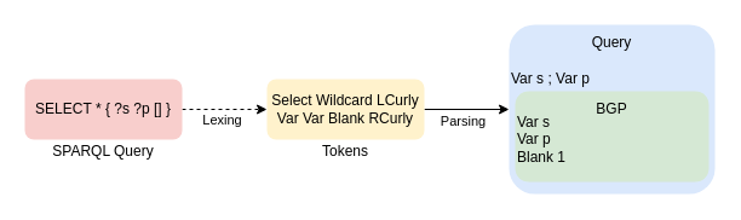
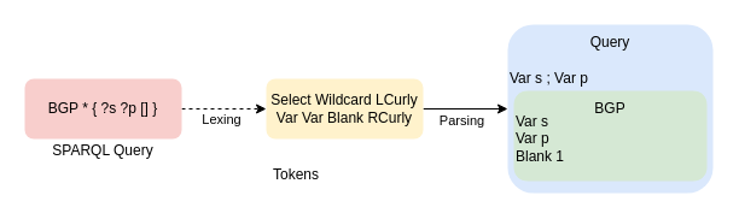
- <mxCell id="4" value="SELECT * { ?s ?p [] }" style="rounded=1;whiteSpace=wrap;html=1;strokeColor=none;fillColor=#f8cecc;" vertex="1" parent="1"><mxGeometry x="20" y="65" width="130" height="50" as="geometry" /></mxCell>
+ <mxCell id="4" value="BGP * { ?s ?p [] }" style="rounded=1;whiteSpace=wrap;html=1;strokeColor=none;fillColor=#f8cecc;" vertex="1" parent="1"><mxGeometry x="20" y="65" width="130" height="50" as="geometry" /></mxCell>
- <mxCell id="9" value="Tokens" style="text;html=1;align=center;verticalAlign=middle;whiteSpace=wrap;rounded=0;" vertex="1" parent="1"><mxGeometry x="220" y="115" width="130" height="20" as="geometry" /></mxCell>
+ <mxCell id="9" value="Tokens" style="text;html=1;align=center;verticalAlign=middle;whiteSpace=wrap;rounded=0;" vertex="1" parent="1"><mxGeometry x="180" y="135" width="130" height="20" as="geometry" /></mxCell>
